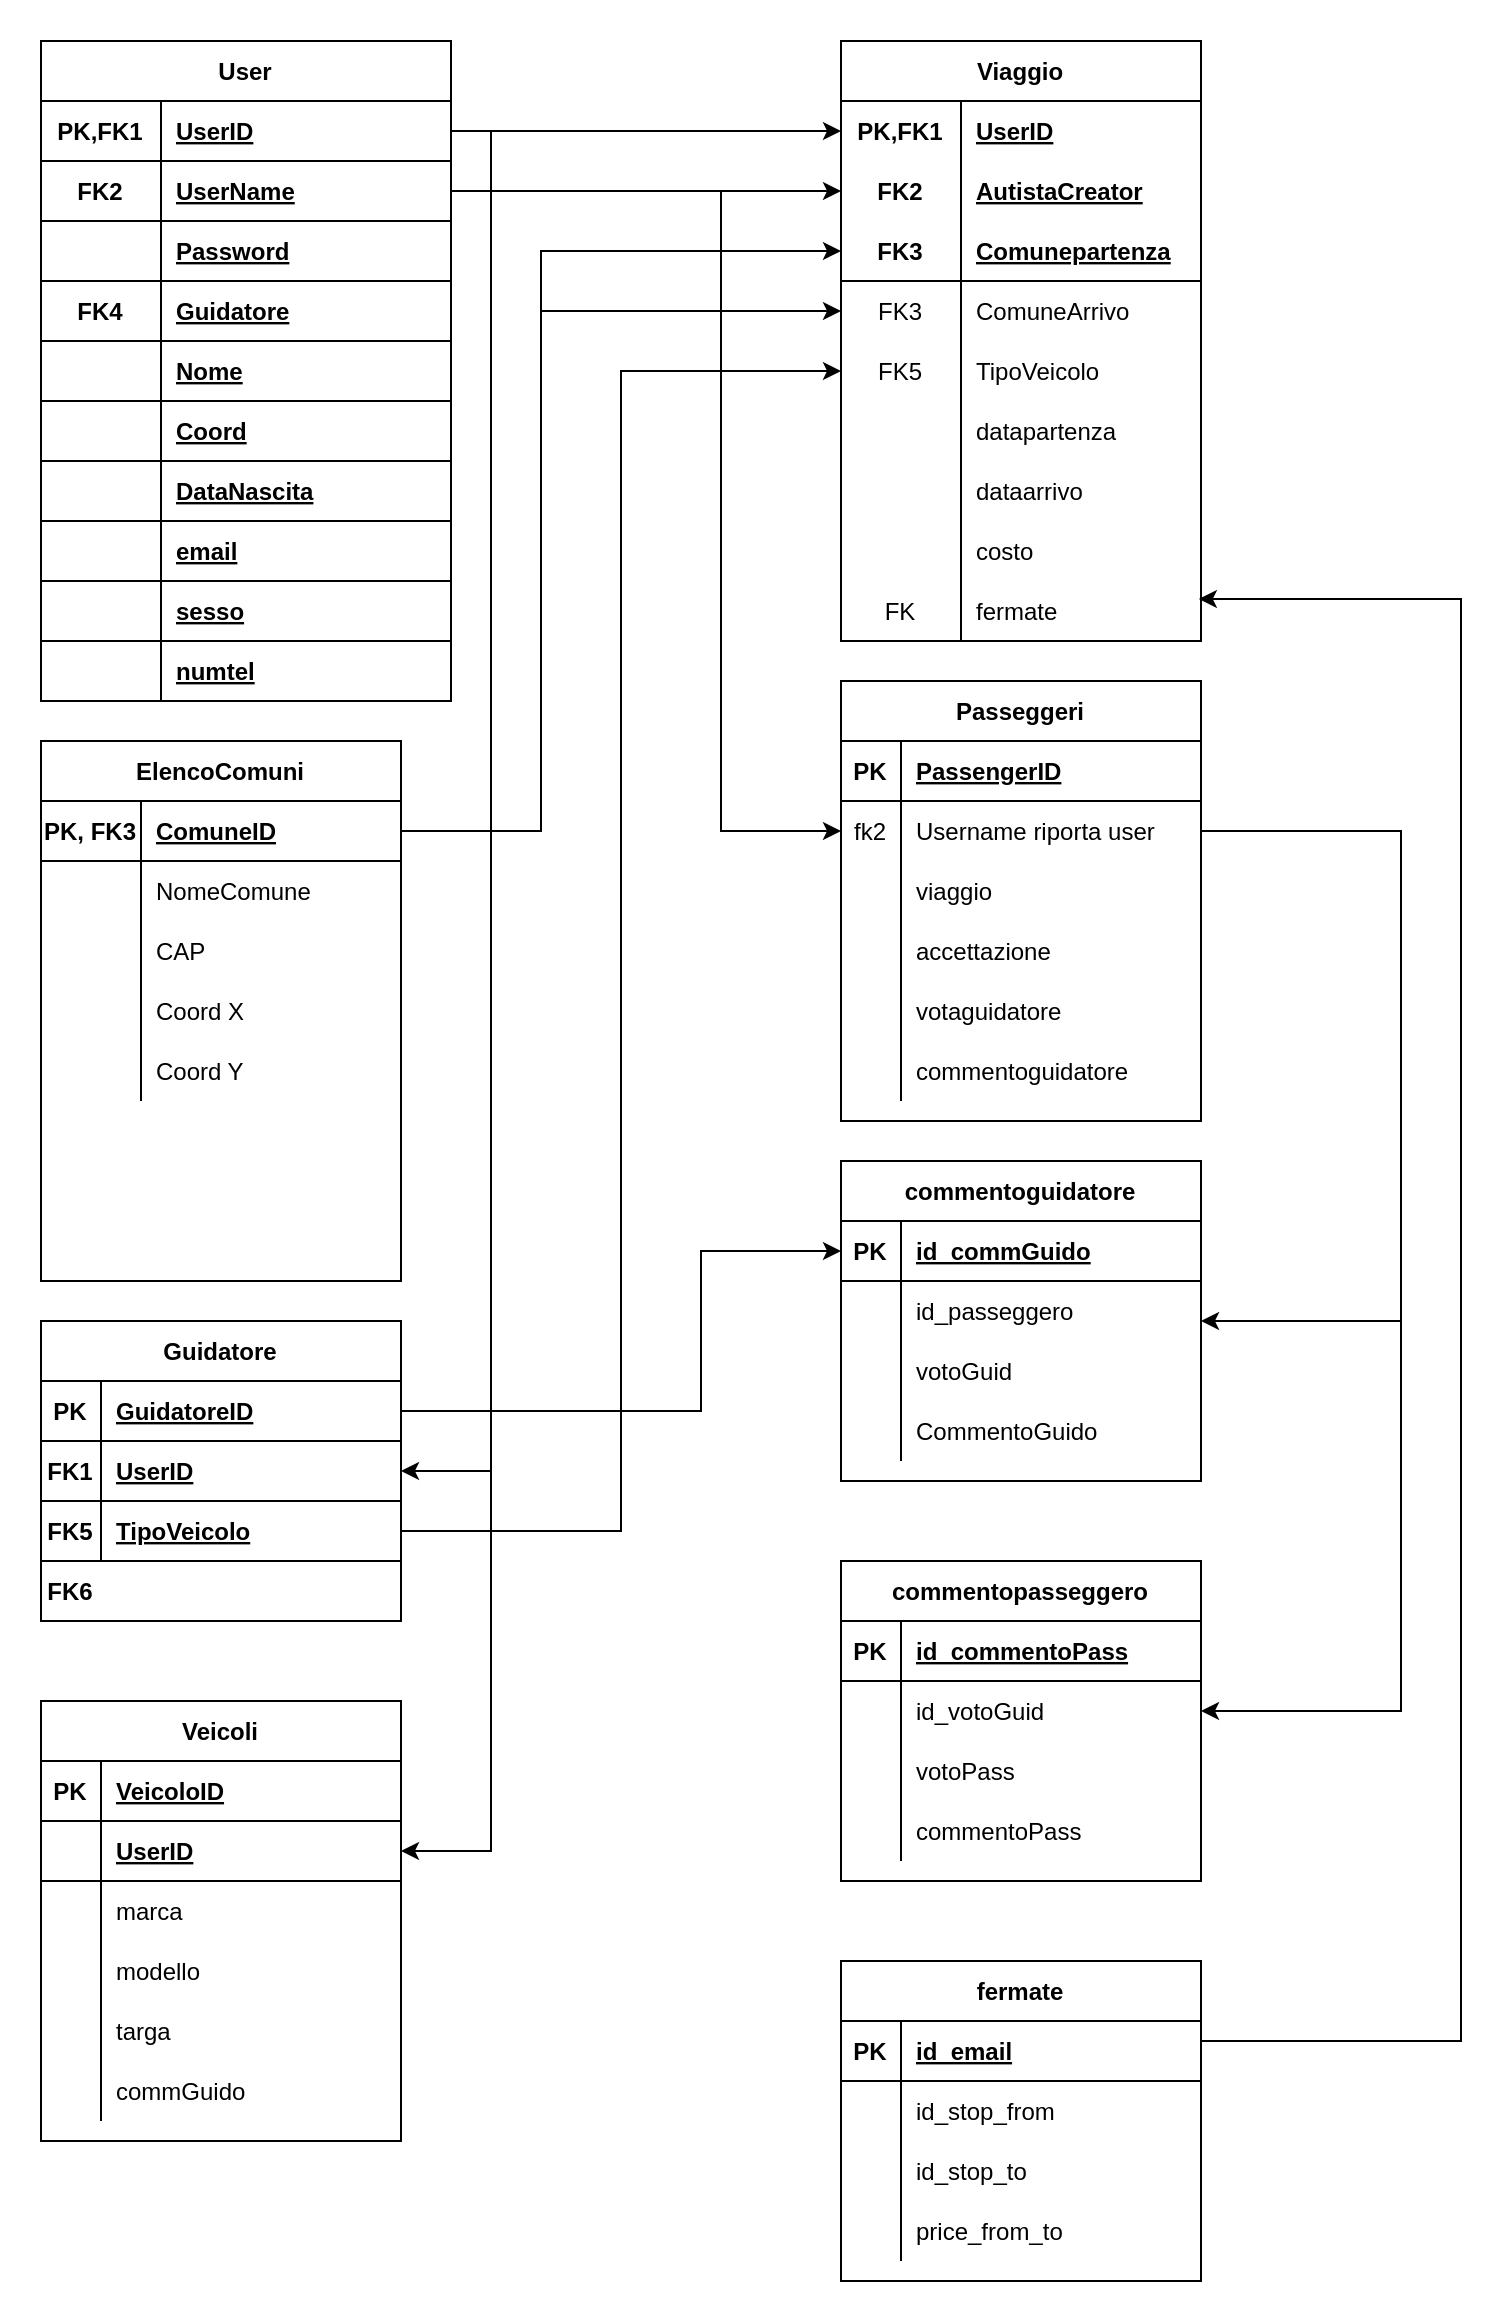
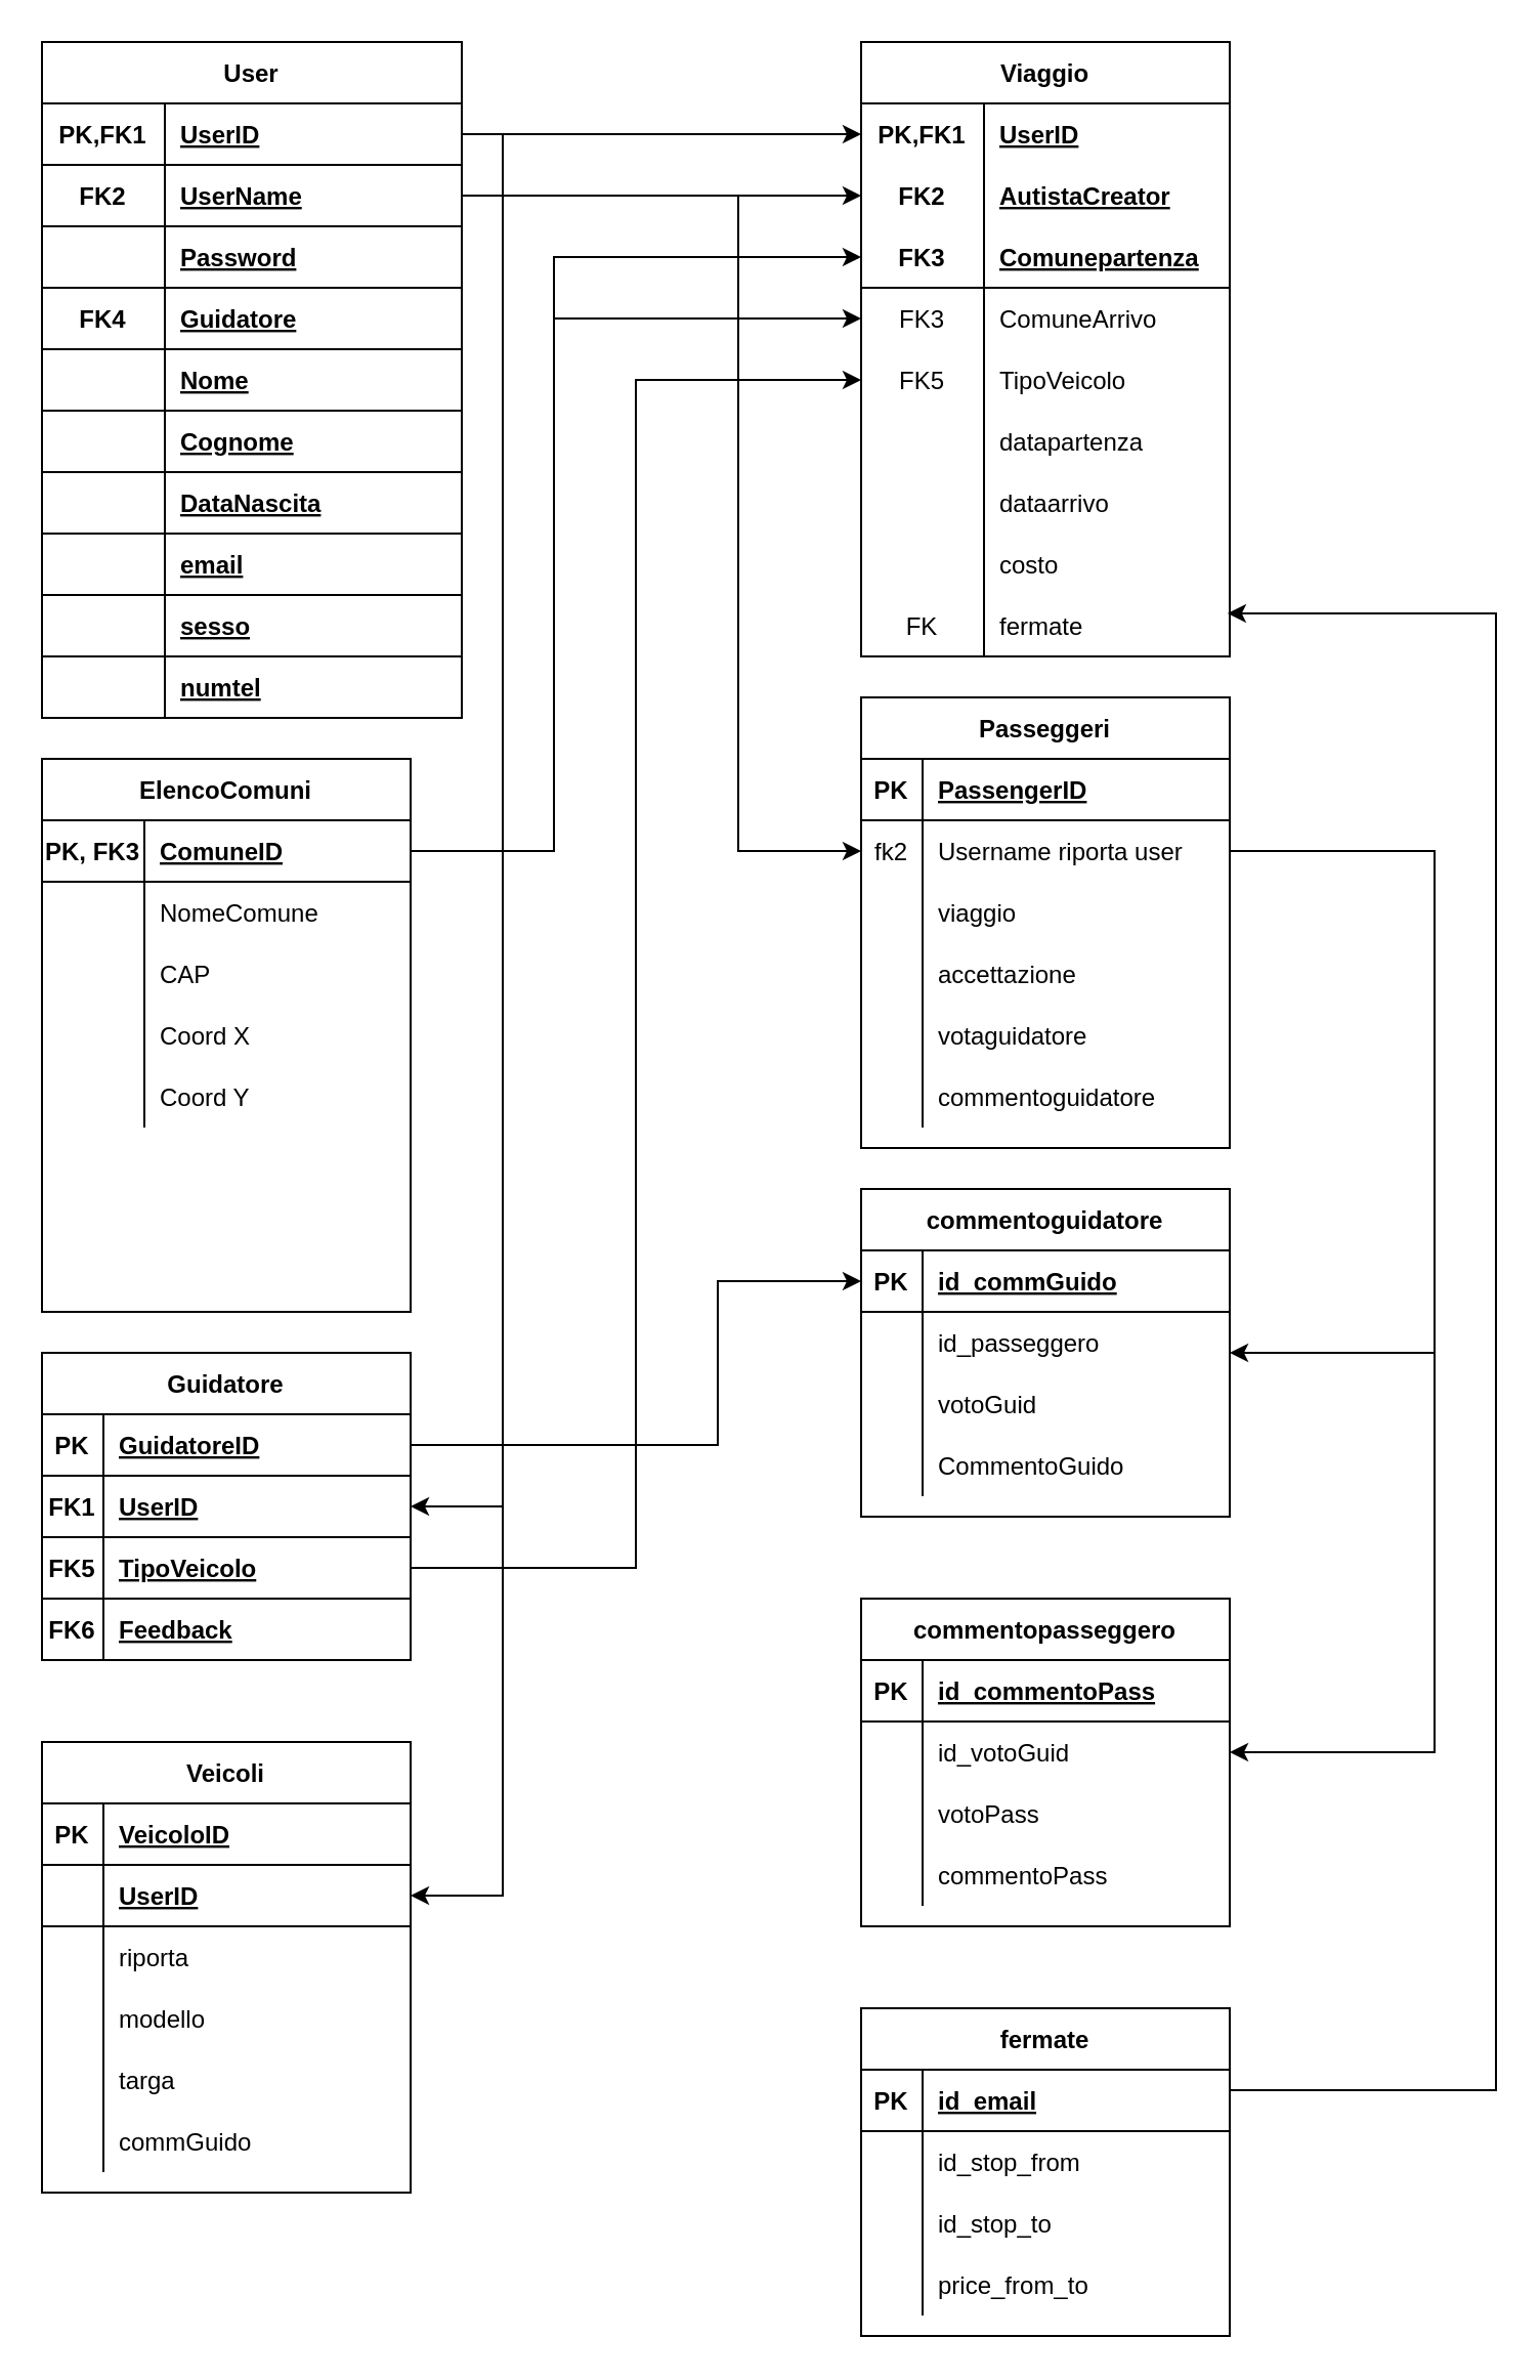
- <mxCell id="20" value="Coord" style="shape=partialRectangle;connectable=0;fillColor=none;top=0;left=0;bottom=0;right=0;align=left;spacingLeft=6;fontStyle=5;overflow=hidden;" vertex="1" parent="18"><mxGeometry x="60" width="145" height="30" as="geometry" /></mxCell>
+ <mxCell id="20" value="Cognome" style="shape=partialRectangle;connectable=0;fillColor=none;top=0;left=0;bottom=0;right=0;align=left;spacingLeft=6;fontStyle=5;overflow=hidden;" vertex="1" parent="18"><mxGeometry x="60" width="145" height="30" as="geometry" /></mxCell>
+ <mxCell id="92" value="Feedback" style="shape=partialRectangle;connectable=0;fillColor=none;top=0;left=0;bottom=0;right=0;align=left;spacingLeft=6;fontStyle=5;overflow=hidden;" vertex="1" parent="90"><mxGeometry x="30" width="150" height="30" as="geometry" /></mxCell>
- <mxCell id="105" value="marca" style="shape=partialRectangle;connectable=0;fillColor=none;top=0;left=0;bottom=0;right=0;align=left;spacingLeft=6;overflow=hidden;" vertex="1" parent="103"><mxGeometry x="30" width="150" height="30" as="geometry" /></mxCell>
+ <mxCell id="105" value="riporta" style="shape=partialRectangle;connectable=0;fillColor=none;top=0;left=0;bottom=0;right=0;align=left;spacingLeft=6;overflow=hidden;" vertex="1" parent="103"><mxGeometry x="30" width="150" height="30" as="geometry" /></mxCell>
